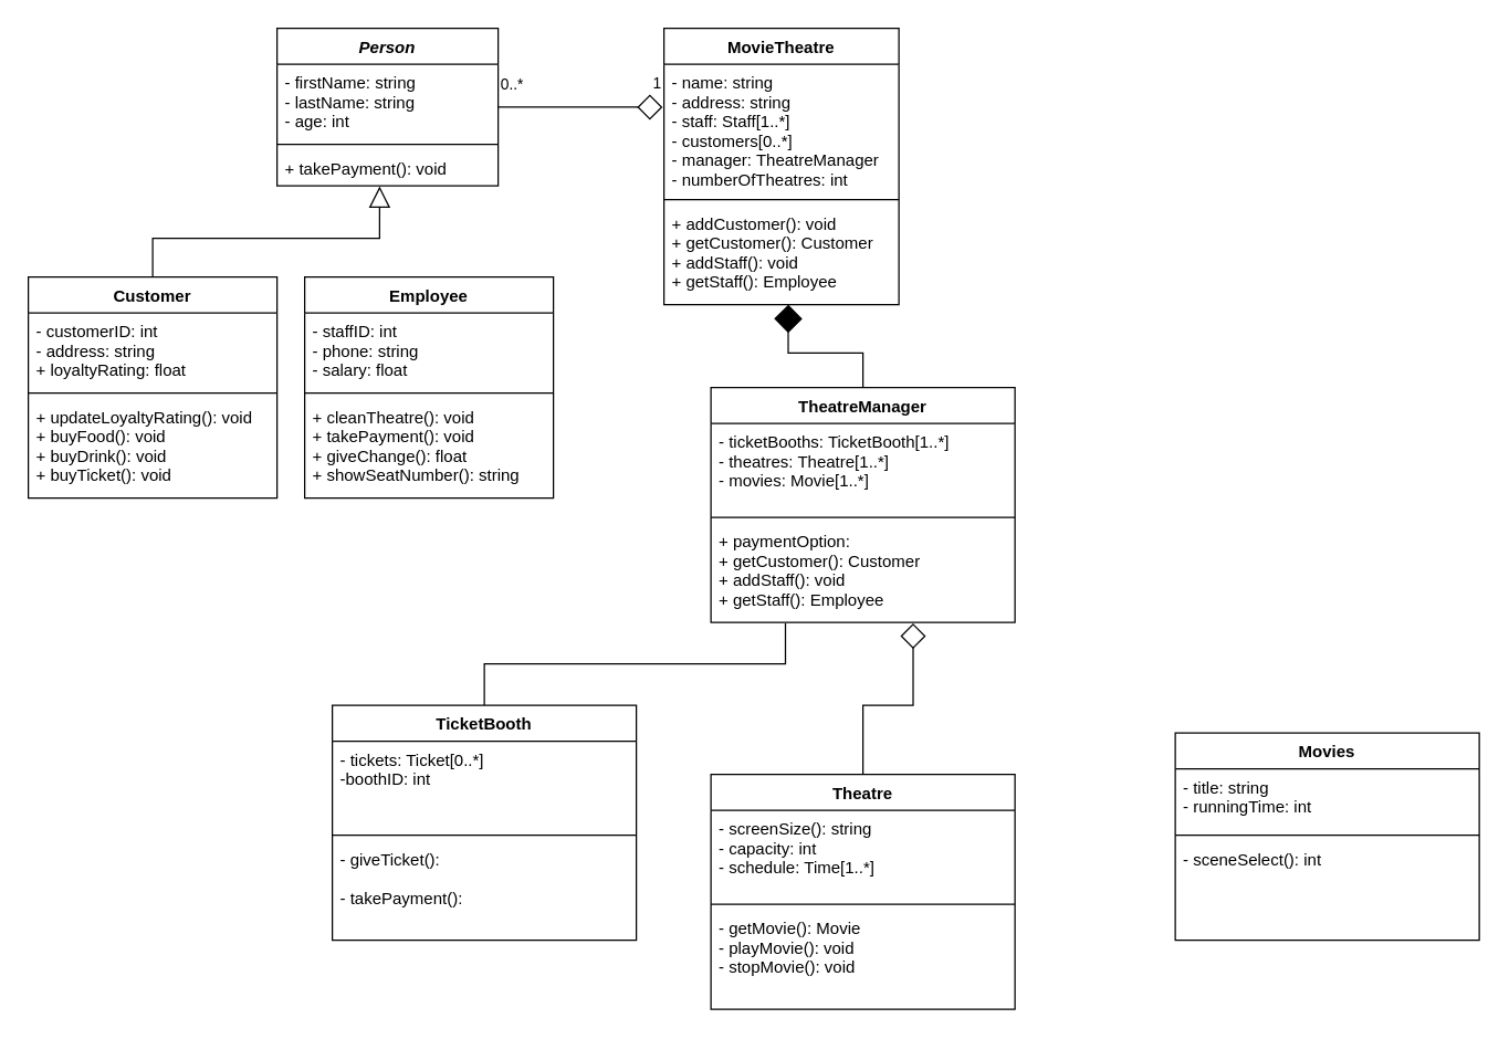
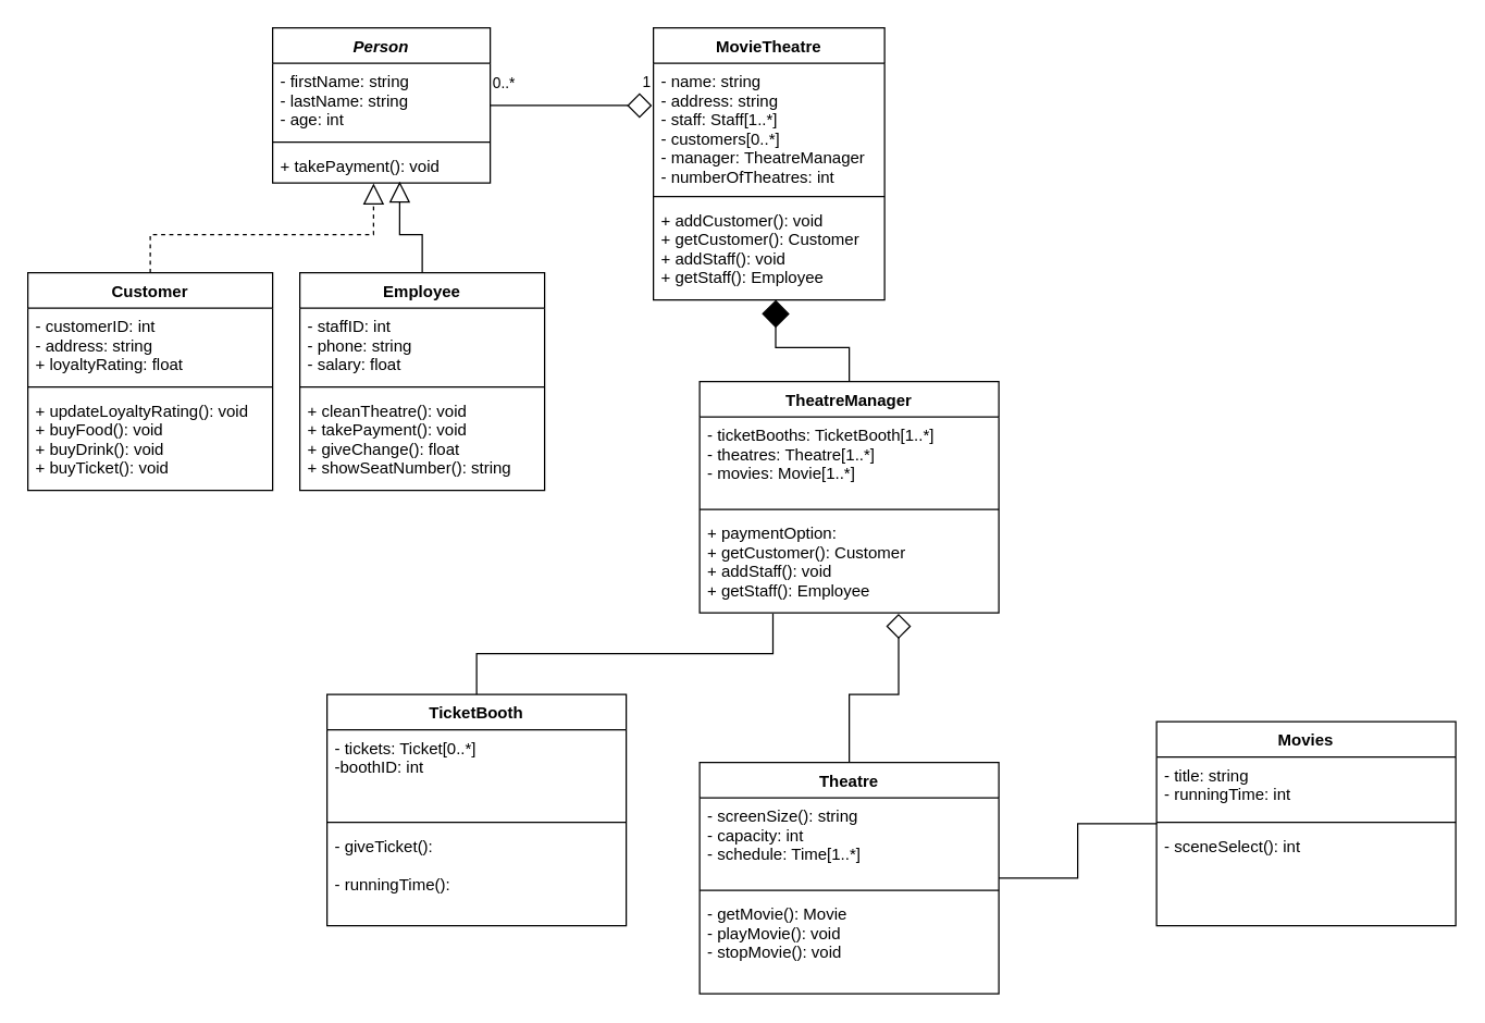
- <mxCell id="9" style="edgeStyle=orthogonalEdgeStyle;rounded=0;orthogonalLoop=1;jettySize=auto;html=1;exitX=0.5;exitY=0;exitDx=0;exitDy=0;entryX=0.464;entryY=1.013;entryDx=0;entryDy=0;entryPerimeter=0;endArrow=block;endFill=0;startSize=10;endSize=13;" edge="1" parent="1" source="10" target="8"><mxGeometry relative="1" as="geometry" /></mxCell>
+ <mxCell id="9" style="edgeStyle=orthogonalEdgeStyle;rounded=0;orthogonalLoop=1;jettySize=auto;html=1;exitX=0.5;exitY=0;exitDx=0;exitDy=0;entryX=0.464;entryY=1.013;entryDx=0;entryDy=0;entryPerimeter=0;endArrow=block;endFill=0;startSize=10;endSize=13;dashed=1;" edge="1" parent="1" source="10" target="8"><mxGeometry relative="1" as="geometry" /></mxCell>
+ <mxCell id="14" style="edgeStyle=orthogonalEdgeStyle;rounded=0;orthogonalLoop=1;jettySize=auto;html=1;exitX=0.5;exitY=0;exitDx=0;exitDy=0;entryX=0.584;entryY=0.96;entryDx=0;entryDy=0;entryPerimeter=0;endArrow=block;endFill=0;startSize=10;endSize=13;" edge="1" parent="1" source="15" target="8"><mxGeometry relative="1" as="geometry" /></mxCell>
- <mxCell id="32" value="- giveTicket(): &#10;&#10;- takePayment():&#10;" style="text;strokeColor=none;fillColor=none;align=left;verticalAlign=top;spacingLeft=4;spacingRight=4;overflow=hidden;rotatable=0;points=[[0,0.5],[1,0.5]];portConstraint=eastwest;" vertex="1" parent="29"><mxGeometry y="98" width="220" height="72" as="geometry" /></mxCell>
+ <mxCell id="32" value="- giveTicket(): &#10;&#10;- runningTime():&#10;" style="text;strokeColor=none;fillColor=none;align=left;verticalAlign=top;spacingLeft=4;spacingRight=4;overflow=hidden;rotatable=0;points=[[0,0.5],[1,0.5]];portConstraint=eastwest;" vertex="1" parent="29"><mxGeometry y="98" width="220" height="72" as="geometry" /></mxCell>
+ <mxCell id="38" style="edgeStyle=orthogonalEdgeStyle;rounded=0;orthogonalLoop=1;jettySize=auto;html=1;exitX=0;exitY=0.5;exitDx=0;exitDy=0;entryX=1;entryY=0.5;entryDx=0;entryDy=0;startSize=10;endArrow=none;endFill=0;endSize=16;" edge="1" parent="1" source="39" target="34"><mxGeometry relative="1" as="geometry" /></mxCell>
